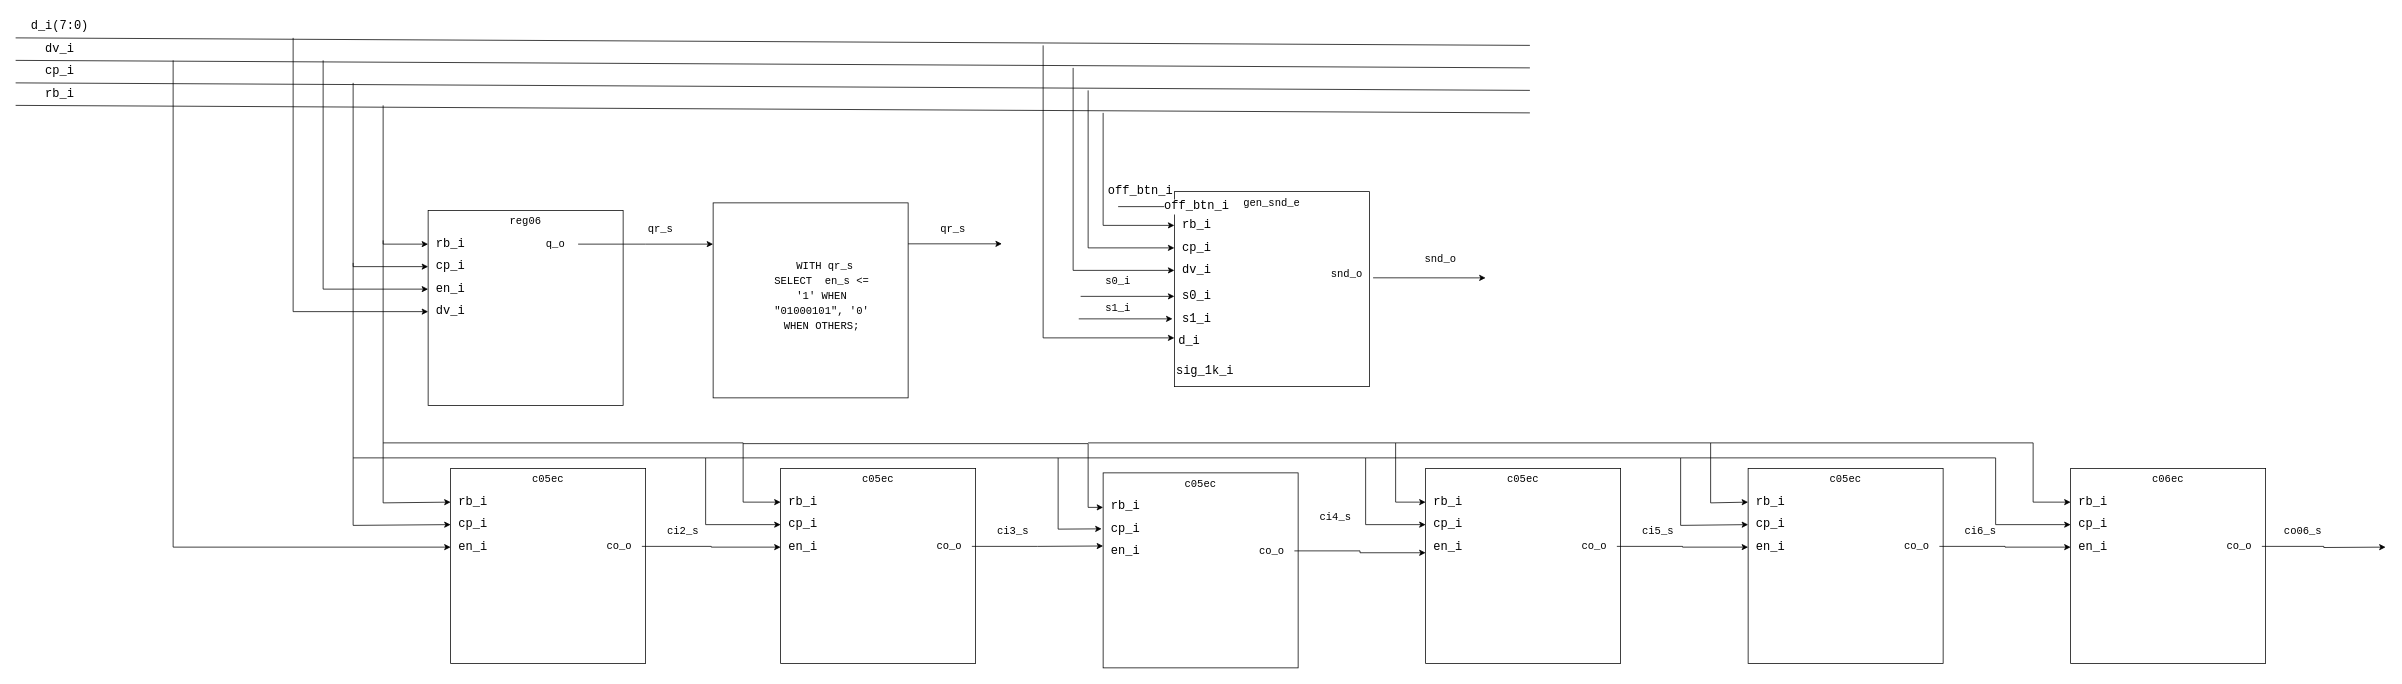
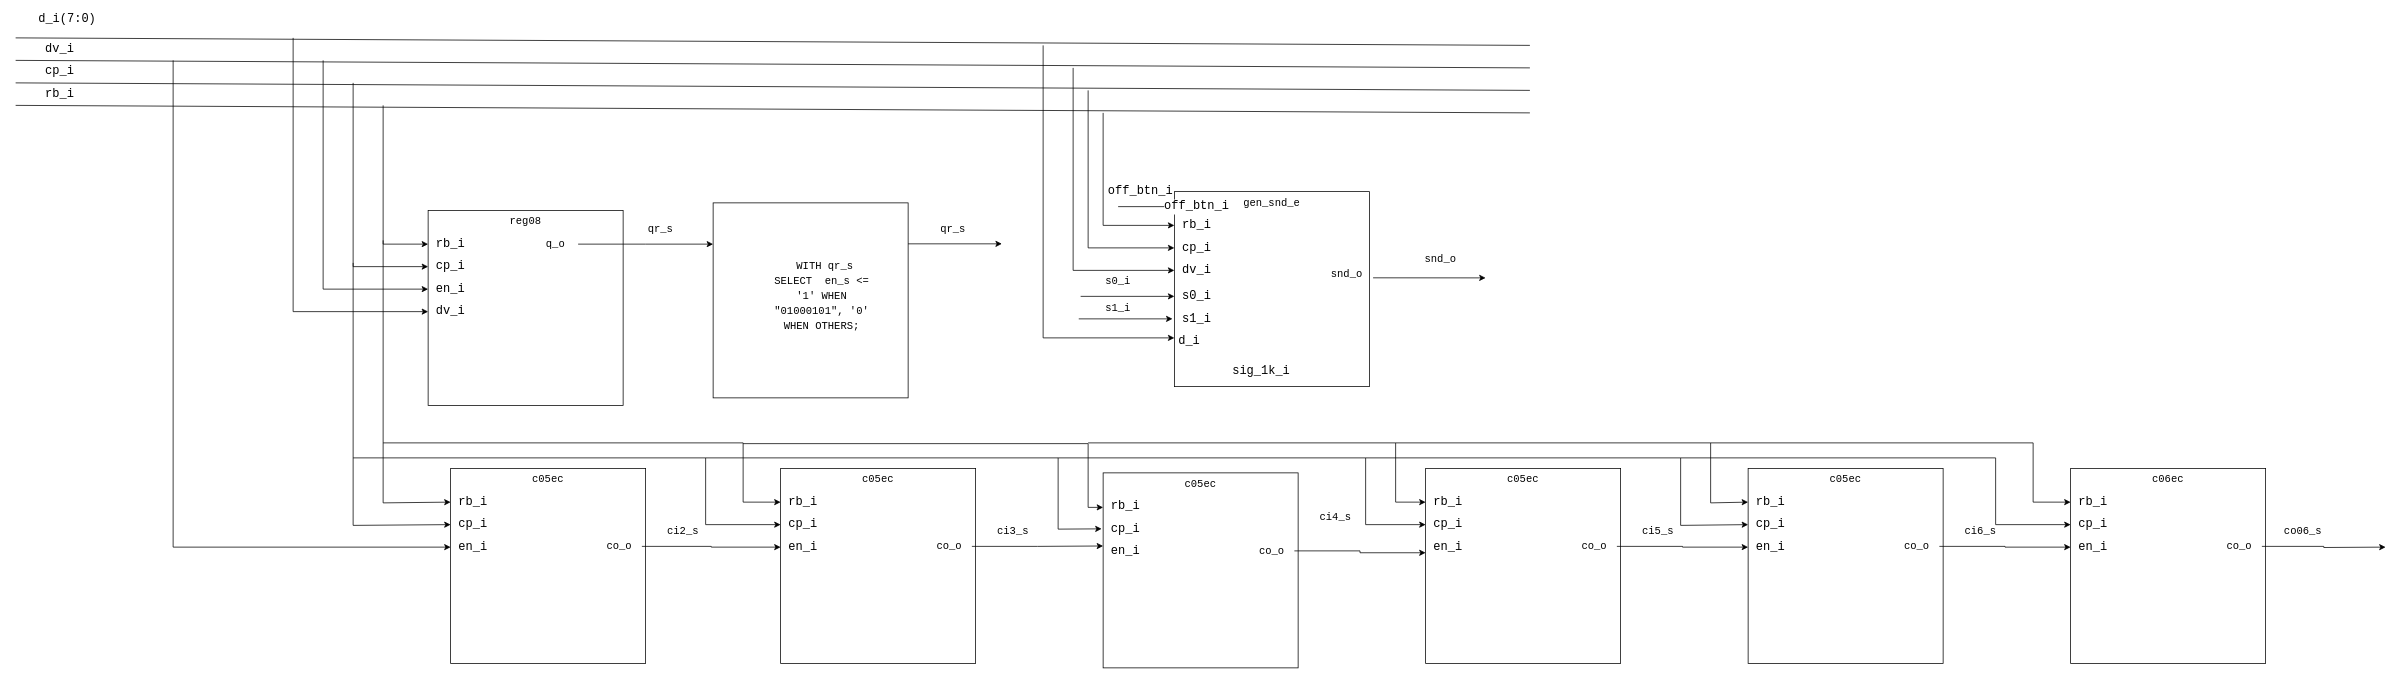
- <mxCell id="20" value="&lt;div style=&quot;font-family: &amp;#34;consolas&amp;#34; , &amp;#34;courier new&amp;#34; , monospace ; line-height: 19px&quot;&gt;&lt;div style=&quot;font-family: &amp;#34;consolas&amp;#34; , &amp;#34;courier new&amp;#34; , monospace ; line-height: 19px&quot;&gt;&lt;font style=&quot;font-size: 16px&quot;&gt;d_i(7:0)&lt;/font&gt;&lt;/div&gt;&lt;/div&gt;" style="text;html=1;strokeColor=none;fillColor=none;align=center;verticalAlign=middle;whiteSpace=wrap;rounded=0;labelBackgroundColor=#FFFFFF;fontColor=#000000;" parent="1" vertex="1"><mxGeometry x="49" y="20" width="60" height="30" as="geometry" /></mxCell>
+ <mxCell id="20" value="&lt;div style=&quot;font-family: &amp;#34;consolas&amp;#34; , &amp;#34;courier new&amp;#34; , monospace ; line-height: 19px&quot;&gt;&lt;div style=&quot;font-family: &amp;#34;consolas&amp;#34; , &amp;#34;courier new&amp;#34; , monospace ; line-height: 19px&quot;&gt;&lt;font style=&quot;font-size: 16px&quot;&gt;d_i(7:0)&lt;/font&gt;&lt;/div&gt;&lt;/div&gt;" style="text;html=1;strokeColor=none;fillColor=none;align=center;verticalAlign=middle;whiteSpace=wrap;rounded=0;labelBackgroundColor=#FFFFFF;fontColor=#000000;" parent="1" vertex="1"><mxGeometry x="59" y="10" width="60" height="30" as="geometry" /></mxCell>
- <mxCell id="3" value="&lt;div style=&quot;line-height: 19px&quot;&gt;&lt;div style=&quot;line-height: 19px&quot;&gt;&lt;font face=&quot;consolas, courier new, monospace&quot;&gt;&lt;span style=&quot;font-size: 14px&quot;&gt;reg06&lt;/span&gt;&lt;/font&gt;&lt;br&gt;&lt;/div&gt;&lt;/div&gt;" style="text;html=1;strokeColor=none;fillColor=none;align=center;verticalAlign=middle;whiteSpace=wrap;rounded=0;fontColor=#000000;labelBackgroundColor=#FFFFFF;" parent="1" vertex="1"><mxGeometry x="685" y="290" width="30" height="10" as="geometry" /></mxCell>
+ <mxCell id="3" value="&lt;div style=&quot;line-height: 19px&quot;&gt;&lt;div style=&quot;line-height: 19px&quot;&gt;&lt;font face=&quot;consolas, courier new, monospace&quot;&gt;&lt;span style=&quot;font-size: 14px&quot;&gt;reg08&lt;/span&gt;&lt;/font&gt;&lt;br&gt;&lt;/div&gt;&lt;/div&gt;" style="text;html=1;strokeColor=none;fillColor=none;align=center;verticalAlign=middle;whiteSpace=wrap;rounded=0;fontColor=#000000;labelBackgroundColor=#FFFFFF;" parent="1" vertex="1"><mxGeometry x="685" y="290" width="30" height="10" as="geometry" /></mxCell>
- <mxCell id="106" value="&lt;div style=&quot;font-family: &amp;#34;consolas&amp;#34; , &amp;#34;courier new&amp;#34; , monospace ; line-height: 19px&quot;&gt;&lt;div style=&quot;font-family: &amp;#34;consolas&amp;#34; , &amp;#34;courier new&amp;#34; , monospace ; line-height: 19px&quot;&gt;&lt;font style=&quot;font-size: 16px&quot;&gt;sig_1k_i&lt;/font&gt;&lt;/div&gt;&lt;/div&gt;" style="text;html=1;strokeColor=none;fillColor=none;align=center;verticalAlign=middle;whiteSpace=wrap;rounded=0;labelBackgroundColor=#FFFFFF;fontColor=#000000;" parent="1" vertex="1"><mxGeometry x="1576" y="480" width="60" height="30" as="geometry" /></mxCell>
+ <mxCell id="106" value="&lt;div style=&quot;font-family: &amp;#34;consolas&amp;#34; , &amp;#34;courier new&amp;#34; , monospace ; line-height: 19px&quot;&gt;&lt;div style=&quot;font-family: &amp;#34;consolas&amp;#34; , &amp;#34;courier new&amp;#34; , monospace ; line-height: 19px&quot;&gt;&lt;font style=&quot;font-size: 16px&quot;&gt;sig_1k_i&lt;/font&gt;&lt;/div&gt;&lt;/div&gt;" style="text;html=1;strokeColor=none;fillColor=none;align=center;verticalAlign=middle;whiteSpace=wrap;rounded=0;labelBackgroundColor=#FFFFFF;fontColor=#000000;" parent="1" vertex="1"><mxGeometry x="1651" y="480" width="60" height="30" as="geometry" /></mxCell>
